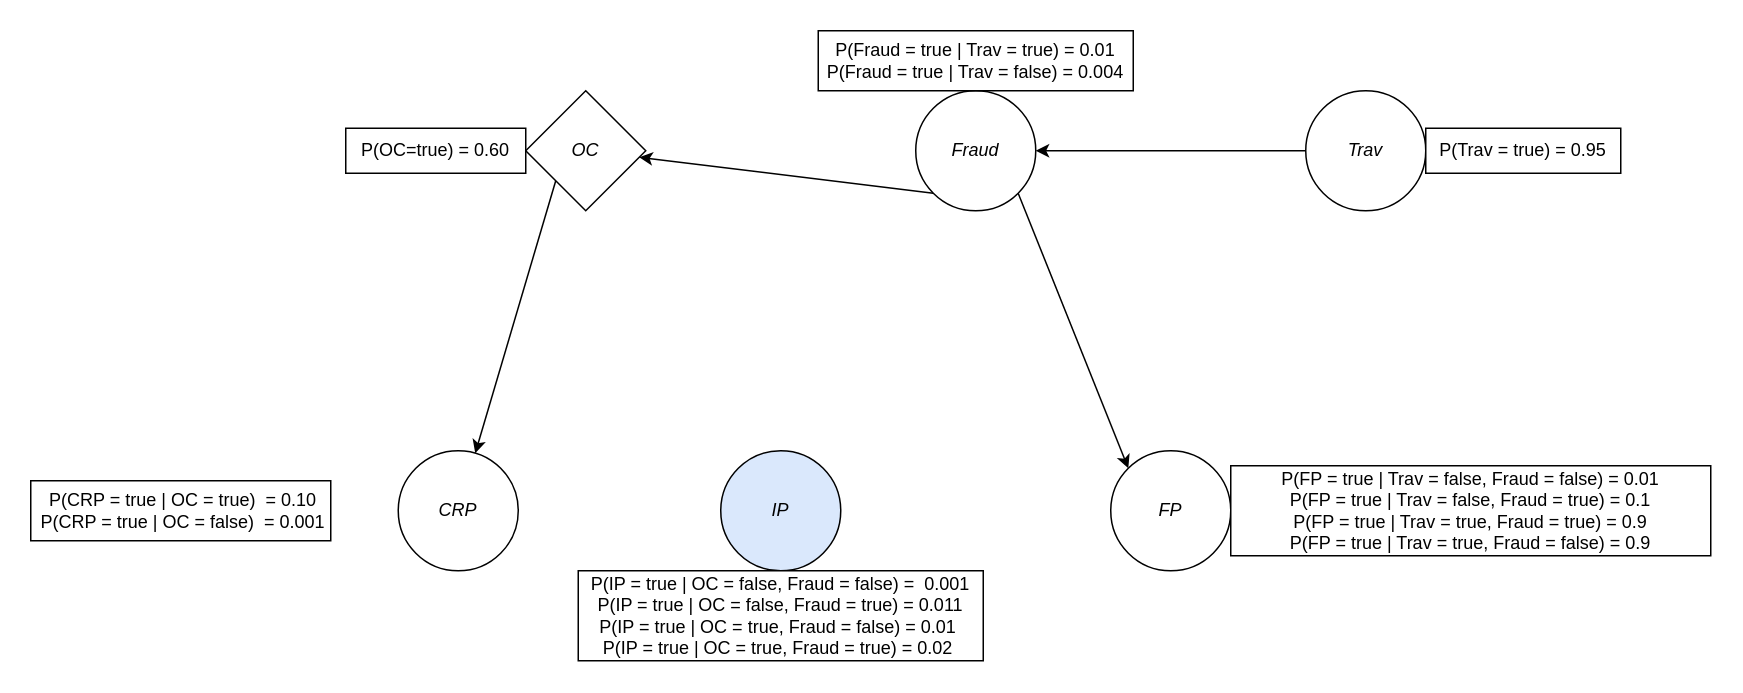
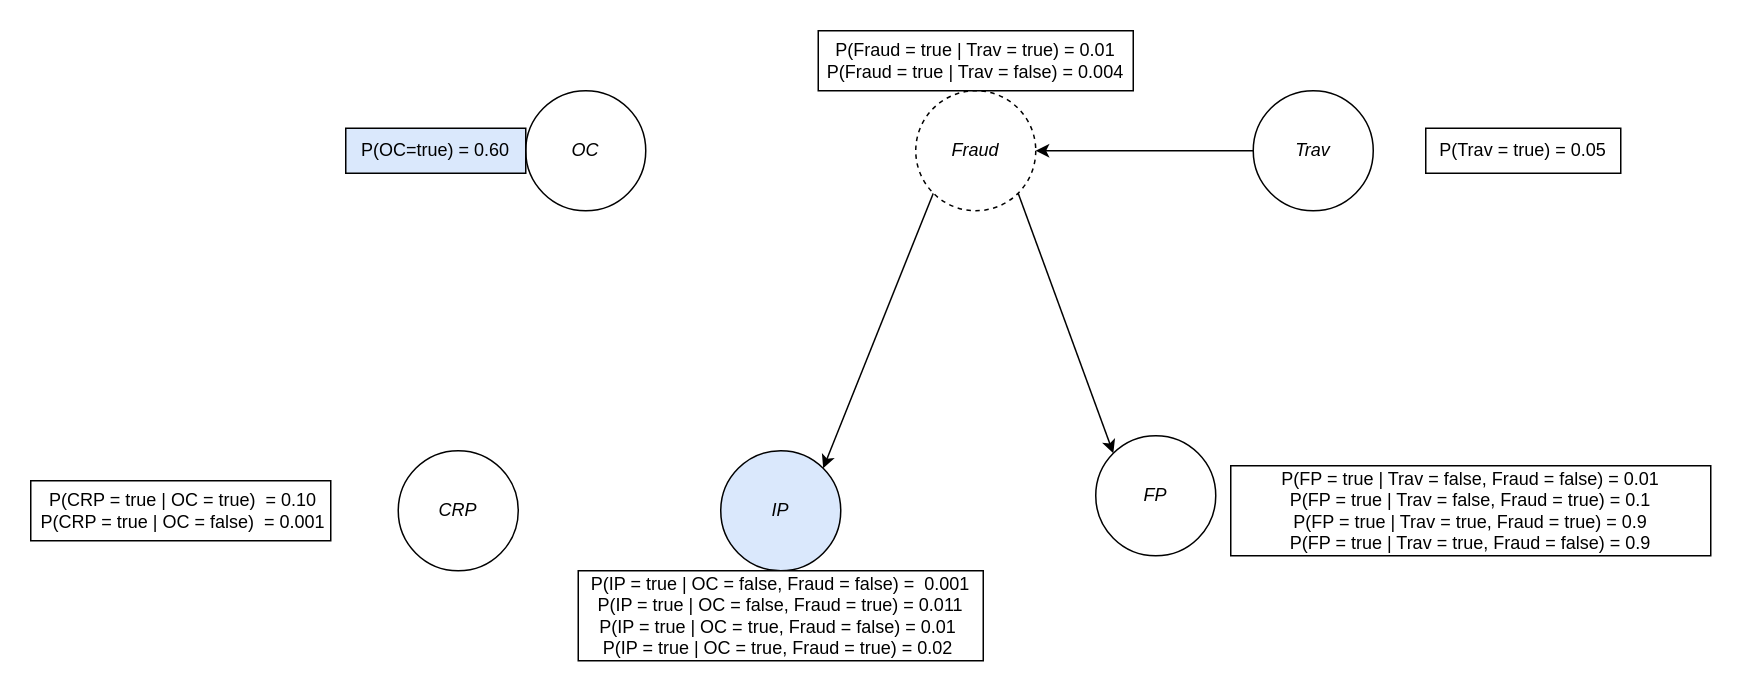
- <mxCell id="12" value="P(OC=true) = 0.60" style="rounded=0;whiteSpace=wrap;html=1;" vertex="1" parent="1"><mxGeometry x="230" y="85" width="120" height="30" as="geometry" /></mxCell>
+ <mxCell id="12" value="P(OC=true) = 0.60" style="rounded=0;whiteSpace=wrap;html=1;fillColor=#dae8fc;" vertex="1" parent="1"><mxGeometry x="230" y="85" width="120" height="30" as="geometry" /></mxCell>
- <mxCell id="3" value="&lt;i&gt;OC&lt;/i&gt;" style="rhombus;whiteSpace=wrap;html=1;aspect=fixed;" vertex="1" parent="1"><mxGeometry x="350" y="60" width="80" height="80" as="geometry" /></mxCell>
+ <mxCell id="3" value="&lt;i&gt;OC&lt;/i&gt;" style="ellipse;whiteSpace=wrap;html=1;aspect=fixed;" vertex="1" parent="1"><mxGeometry x="350" y="60" width="80" height="80" as="geometry" /></mxCell>
- <mxCell id="6" value="&lt;i&gt;Fraud&lt;/i&gt;" style="ellipse;whiteSpace=wrap;html=1;" vertex="1" parent="1"><mxGeometry x="610" y="60" width="80" height="80" as="geometry" /></mxCell>
+ <mxCell id="6" value="&lt;i&gt;Fraud&lt;/i&gt;" style="ellipse;whiteSpace=wrap;html=1;dashed=1;" vertex="1" parent="1"><mxGeometry x="610" y="60" width="80" height="80" as="geometry" /></mxCell>
- <mxCell id="8" value="&lt;i&gt;Trav&lt;/i&gt;" style="ellipse;whiteSpace=wrap;html=1;" vertex="1" parent="1"><mxGeometry x="870" y="60" width="80" height="80" as="geometry" /></mxCell>
+ <mxCell id="8" value="&lt;i&gt;Trav&lt;/i&gt;" style="ellipse;whiteSpace=wrap;html=1;" vertex="1" parent="1"><mxGeometry x="835" y="60" width="80" height="80" as="geometry" /></mxCell>
- <mxCell id="13" value="P(Trav = true) = 0.95" style="whiteSpace=wrap;html=1;" vertex="1" parent="1"><mxGeometry x="950" y="85" width="130" height="30" as="geometry" /></mxCell>
+ <mxCell id="13" value="P(Trav = true) = 0.05" style="whiteSpace=wrap;html=1;" vertex="1" parent="1"><mxGeometry x="950" y="85" width="130" height="30" as="geometry" /></mxCell>
- <mxCell id="4" style="rounded=0;orthogonalLoop=1;jettySize=auto;html=1;exitX=0;exitY=1;exitDx=0;exitDy=0;" edge="1" parent="1" source="6" target="3"><mxGeometry relative="1" as="geometry" /></mxCell>
+ <mxCell id="4" style="rounded=0;orthogonalLoop=1;jettySize=auto;html=1;exitX=0;exitY=1;exitDx=0;exitDy=0;entryX=1;entryY=0;entryDx=0;entryDy=0;" edge="1" parent="1" source="6" target="10"><mxGeometry relative="1" as="geometry" /></mxCell>
- <mxCell id="2" style="rounded=0;orthogonalLoop=1;jettySize=auto;html=1;exitX=0;exitY=1;exitDx=0;exitDy=0;" edge="1" parent="1" source="3" target="11"><mxGeometry relative="1" as="geometry" /></mxCell>
- <mxCell id="9" value="&lt;i&gt;FP&lt;/i&gt;" style="ellipse;whiteSpace=wrap;html=1;" vertex="1" parent="1"><mxGeometry x="740" y="300" width="80" height="80" as="geometry" /></mxCell>
+ <mxCell id="9" value="&lt;i&gt;FP&lt;/i&gt;" style="ellipse;whiteSpace=wrap;html=1;" vertex="1" parent="1"><mxGeometry x="730" y="290" width="80" height="80" as="geometry" /></mxCell>
